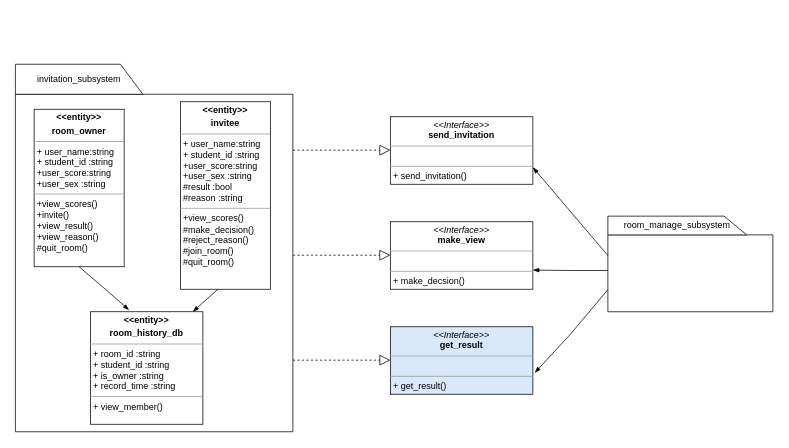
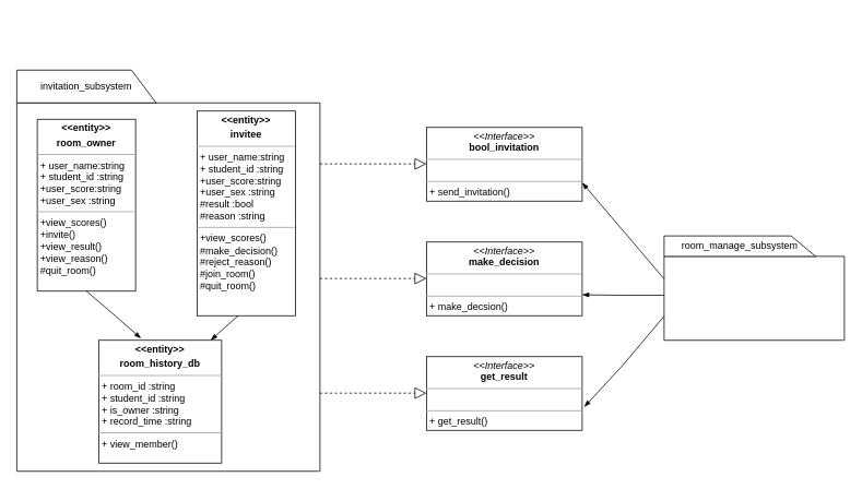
- <mxCell id="9" value="&lt;p style=&quot;margin:0px;margin-top:4px;text-align:center;&quot;&gt;&lt;i&gt;&amp;lt;&amp;lt;Interface&amp;gt;&amp;gt;&lt;/i&gt;&lt;br&gt;&lt;b&gt;send_invitation&lt;/b&gt;&lt;/p&gt;&lt;hr size=&quot;1&quot;&gt;&lt;p style=&quot;margin:0px;margin-left:4px;&quot;&gt;&lt;br&gt;&lt;/p&gt;&lt;hr size=&quot;1&quot;&gt;&lt;p style=&quot;margin:0px;margin-left:4px;&quot;&gt;+ send_invitation()&lt;br&gt;&lt;br&gt;&lt;/p&gt;" style="verticalAlign=top;align=left;overflow=fill;fontSize=12;fontFamily=Helvetica;html=1;" vertex="1" parent="1"><mxGeometry x="520" y="155" width="190" height="90" as="geometry" /></mxCell>
+ <mxCell id="9" value="&lt;p style=&quot;margin:0px;margin-top:4px;text-align:center;&quot;&gt;&lt;i&gt;&amp;lt;&amp;lt;Interface&amp;gt;&amp;gt;&lt;/i&gt;&lt;br&gt;&lt;b&gt;bool_invitation&lt;/b&gt;&lt;/p&gt;&lt;hr size=&quot;1&quot;&gt;&lt;p style=&quot;margin:0px;margin-left:4px;&quot;&gt;&lt;br&gt;&lt;/p&gt;&lt;hr size=&quot;1&quot;&gt;&lt;p style=&quot;margin:0px;margin-left:4px;&quot;&gt;+ send_invitation()&lt;br&gt;&lt;br&gt;&lt;/p&gt;" style="verticalAlign=top;align=left;overflow=fill;fontSize=12;fontFamily=Helvetica;html=1;" vertex="1" parent="1"><mxGeometry x="520" y="155" width="190" height="90" as="geometry" /></mxCell>
- <mxCell id="10" value="&lt;p style=&quot;margin:0px;margin-top:4px;text-align:center;&quot;&gt;&lt;i&gt;&amp;lt;&amp;lt;Interface&amp;gt;&amp;gt;&lt;/i&gt;&lt;br&gt;&lt;b&gt;make_view&lt;/b&gt;&lt;/p&gt;&lt;hr size=&quot;1&quot;&gt;&lt;p style=&quot;margin:0px;margin-left:4px;&quot;&gt;&lt;br&gt;&lt;/p&gt;&lt;hr size=&quot;1&quot;&gt;&lt;p style=&quot;margin:0px;margin-left:4px;&quot;&gt;+ make_decsion()&lt;br&gt;&lt;br&gt;&lt;/p&gt;" style="verticalAlign=top;align=left;overflow=fill;fontSize=12;fontFamily=Helvetica;html=1;" vertex="1" parent="1"><mxGeometry x="520" y="295" width="190" height="90" as="geometry" /></mxCell>
+ <mxCell id="10" value="&lt;p style=&quot;margin:0px;margin-top:4px;text-align:center;&quot;&gt;&lt;i&gt;&amp;lt;&amp;lt;Interface&amp;gt;&amp;gt;&lt;/i&gt;&lt;br&gt;&lt;b&gt;make_decision&lt;/b&gt;&lt;/p&gt;&lt;hr size=&quot;1&quot;&gt;&lt;p style=&quot;margin:0px;margin-left:4px;&quot;&gt;&lt;br&gt;&lt;/p&gt;&lt;hr size=&quot;1&quot;&gt;&lt;p style=&quot;margin:0px;margin-left:4px;&quot;&gt;+ make_decsion()&lt;br&gt;&lt;br&gt;&lt;/p&gt;" style="verticalAlign=top;align=left;overflow=fill;fontSize=12;fontFamily=Helvetica;html=1;" vertex="1" parent="1"><mxGeometry x="520" y="295" width="190" height="90" as="geometry" /></mxCell>
- <mxCell id="11" value="&lt;p style=&quot;margin:0px;margin-top:4px;text-align:center;&quot;&gt;&lt;i&gt;&amp;lt;&amp;lt;Interface&amp;gt;&amp;gt;&lt;/i&gt;&lt;br&gt;&lt;b&gt;get_result&lt;/b&gt;&lt;/p&gt;&lt;hr size=&quot;1&quot;&gt;&lt;p style=&quot;margin:0px;margin-left:4px;&quot;&gt;&lt;br&gt;&lt;/p&gt;&lt;hr size=&quot;1&quot;&gt;&lt;p style=&quot;margin:0px;margin-left:4px;&quot;&gt;+ get_result()&lt;br&gt;&lt;br&gt;&lt;/p&gt;" style="verticalAlign=top;align=left;overflow=fill;fontSize=12;fontFamily=Helvetica;html=1;fillColor=#dae8fc;" vertex="1" parent="1"><mxGeometry x="520" y="435" width="190" height="90" as="geometry" /></mxCell>
+ <mxCell id="11" value="&lt;p style=&quot;margin:0px;margin-top:4px;text-align:center;&quot;&gt;&lt;i&gt;&amp;lt;&amp;lt;Interface&amp;gt;&amp;gt;&lt;/i&gt;&lt;br&gt;&lt;b&gt;get_result&lt;/b&gt;&lt;/p&gt;&lt;hr size=&quot;1&quot;&gt;&lt;p style=&quot;margin:0px;margin-left:4px;&quot;&gt;&lt;br&gt;&lt;/p&gt;&lt;hr size=&quot;1&quot;&gt;&lt;p style=&quot;margin:0px;margin-left:4px;&quot;&gt;+ get_result()&lt;br&gt;&lt;br&gt;&lt;/p&gt;" style="verticalAlign=top;align=left;overflow=fill;fontSize=12;fontFamily=Helvetica;html=1;" vertex="1" parent="1"><mxGeometry x="520" y="435" width="190" height="90" as="geometry" /></mxCell>
